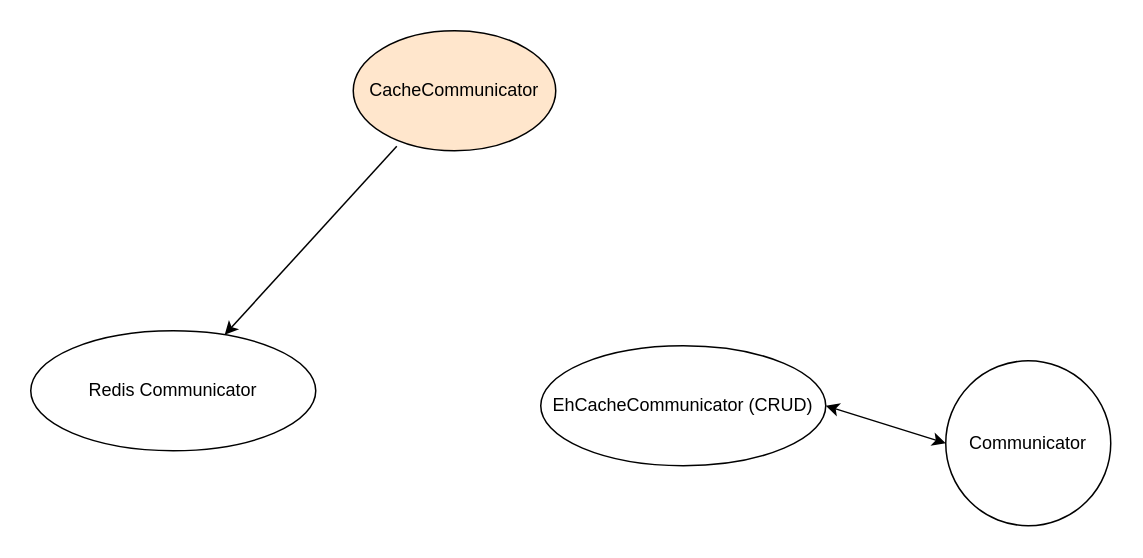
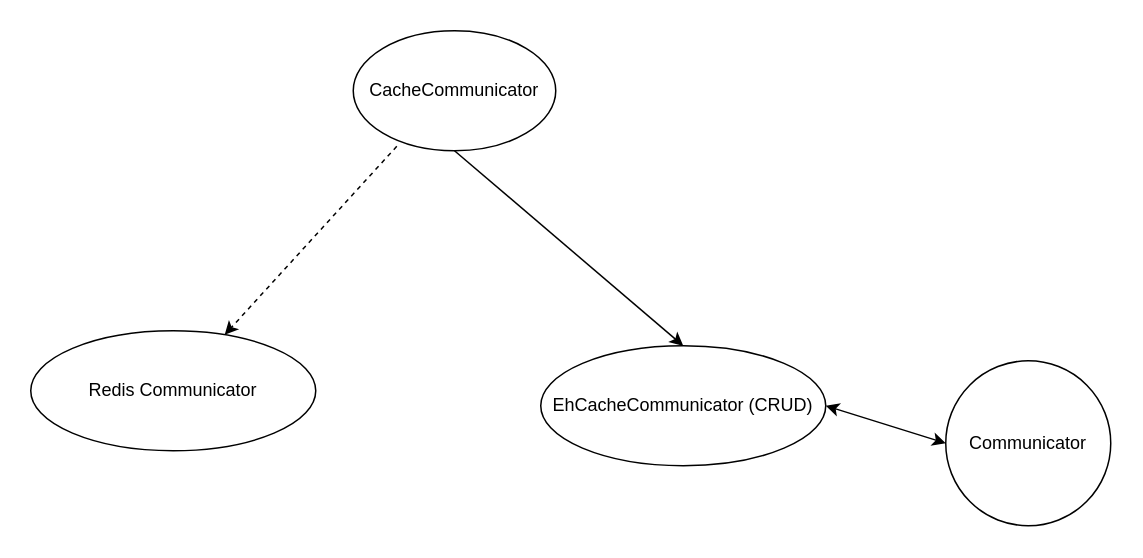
- <mxCell id="3" value="CacheCommunicator" style="ellipse;whiteSpace=wrap;html=1;fillColor=#ffe6cc;" vertex="1" parent="1"><mxGeometry x="235" y="20" width="135" height="80" as="geometry" /></mxCell>
+ <mxCell id="3" value="CacheCommunicator" style="ellipse;whiteSpace=wrap;html=1;" vertex="1" parent="1"><mxGeometry x="235" y="20" width="135" height="80" as="geometry" /></mxCell>
- <mxCell id="6" value="" style="endArrow=classic;html=1;rounded=0;exitX=0.215;exitY=0.963;exitDx=0;exitDy=0;exitPerimeter=0;" edge="1" parent="1" source="3" target="5"><mxGeometry width="50" height="50" relative="1" as="geometry"><mxPoint x="183" y="100" as="sourcePoint" /><mxPoint x="335" y="210" as="targetPoint" /></mxGeometry></mxCell>
+ <mxCell id="6" value="" style="endArrow=classic;html=1;rounded=0;exitX=0.215;exitY=0.963;exitDx=0;exitDy=0;exitPerimeter=0;dashed=1;" edge="1" parent="1" source="3" target="5"><mxGeometry width="50" height="50" relative="1" as="geometry"><mxPoint x="183" y="100" as="sourcePoint" /><mxPoint x="335" y="210" as="targetPoint" /></mxGeometry></mxCell>
+ <mxCell id="4" value="" style="endArrow=classic;html=1;rounded=0;entryX=0.5;entryY=0;entryDx=0;entryDy=0;exitX=0.5;exitY=1;exitDx=0;exitDy=0;" edge="1" parent="1" source="3" target="2"><mxGeometry width="50" height="50" relative="1" as="geometry"><mxPoint x="240" y="160" as="sourcePoint" /><mxPoint x="290" y="110" as="targetPoint" /></mxGeometry></mxCell>
